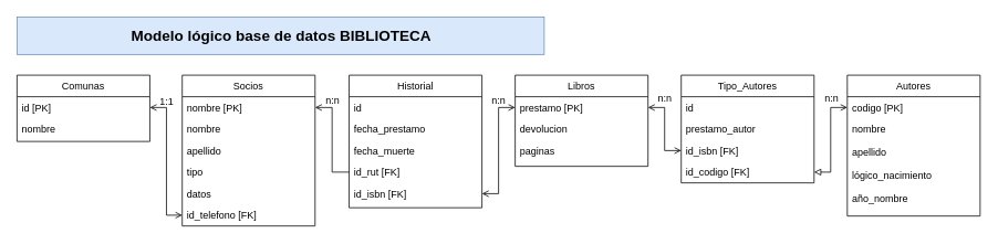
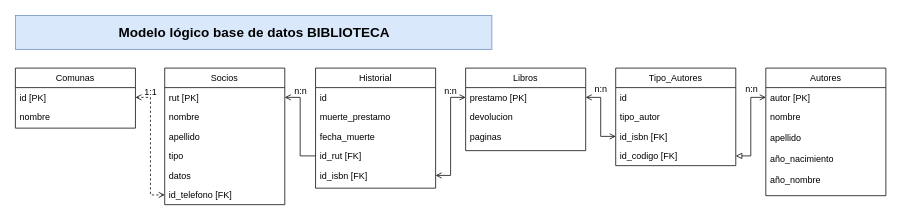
- <mxCell id="3" value="nombre [PK]" style="text;align=left;verticalAlign=top;spacingLeft=4;spacingRight=4;overflow=hidden;rotatable=0;points=[[0,0.5],[1,0.5]];portConstraint=eastwest;" parent="2" vertex="1"><mxGeometry y="26" width="160" height="26" as="geometry" /></mxCell>
+ <mxCell id="3" value="rut [PK]" style="text;align=left;verticalAlign=top;spacingLeft=4;spacingRight=4;overflow=hidden;rotatable=0;points=[[0,0.5],[1,0.5]];portConstraint=eastwest;" parent="2" vertex="1"><mxGeometry y="26" width="160" height="26" as="geometry" /></mxCell>
- <mxCell id="20" value="codigo [PK]" style="text;align=left;verticalAlign=top;spacingLeft=4;spacingRight=4;overflow=hidden;rotatable=0;points=[[0,0.5],[1,0.5]];portConstraint=eastwest;" parent="19" vertex="1"><mxGeometry y="26" width="160" height="26" as="geometry" /></mxCell>
+ <mxCell id="20" value="autor [PK]" style="text;align=left;verticalAlign=top;spacingLeft=4;spacingRight=4;overflow=hidden;rotatable=0;points=[[0,0.5],[1,0.5]];portConstraint=eastwest;" parent="19" vertex="1"><mxGeometry y="26" width="160" height="26" as="geometry" /></mxCell>
- <mxCell id="27" value="fecha_prestamo" style="text;align=left;verticalAlign=top;spacingLeft=4;spacingRight=4;overflow=hidden;rotatable=0;points=[[0,0.5],[1,0.5]];portConstraint=eastwest;rounded=0;shadow=0;html=0;" parent="25" vertex="1"><mxGeometry y="52" width="160" height="26" as="geometry" /></mxCell>
+ <mxCell id="27" value="muerte_prestamo" style="text;align=left;verticalAlign=top;spacingLeft=4;spacingRight=4;overflow=hidden;rotatable=0;points=[[0,0.5],[1,0.5]];portConstraint=eastwest;rounded=0;shadow=0;html=0;" parent="25" vertex="1"><mxGeometry y="52" width="160" height="26" as="geometry" /></mxCell>
- <mxCell id="36" value="prestamo_autor" style="text;align=left;verticalAlign=top;spacingLeft=4;spacingRight=4;overflow=hidden;rotatable=0;points=[[0,0.5],[1,0.5]];portConstraint=eastwest;rounded=0;shadow=0;html=0;" vertex="1" parent="34"><mxGeometry y="52" width="160" height="26" as="geometry" /></mxCell>
+ <mxCell id="36" value="tipo_autor" style="text;align=left;verticalAlign=top;spacingLeft=4;spacingRight=4;overflow=hidden;rotatable=0;points=[[0,0.5],[1,0.5]];portConstraint=eastwest;rounded=0;shadow=0;html=0;" vertex="1" parent="34"><mxGeometry y="52" width="160" height="26" as="geometry" /></mxCell>
- <mxCell id="12" value="" style="endArrow=open;shadow=0;strokeWidth=1;rounded=0;endFill=1;edgeStyle=elbowEdgeStyle;startArrow=open;startFill=0;entryX=1;entryY=0.5;entryDx=0;entryDy=0;" parent="1" source="8" target="10" edge="1"><mxGeometry x="0.5" y="41" relative="1" as="geometry"><mxPoint x="360" y="162" as="sourcePoint" /><mxPoint x="190" y="140" as="targetPoint" /><mxPoint x="-40" y="32" as="offset" /><Array as="points"><mxPoint x="200" y="200" /></Array></mxGeometry></mxCell>
+ <mxCell id="12" value="" style="endArrow=open;shadow=0;strokeWidth=1;rounded=0;endFill=1;edgeStyle=elbowEdgeStyle;startArrow=open;startFill=0;entryX=1;entryY=0.5;entryDx=0;entryDy=0;dashed=1;" parent="1" source="8" target="10" edge="1"><mxGeometry x="0.5" y="41" relative="1" as="geometry"><mxPoint x="360" y="162" as="sourcePoint" /><mxPoint x="190" y="140" as="targetPoint" /><mxPoint x="-40" y="32" as="offset" /><Array as="points"><mxPoint x="200" y="200" /></Array></mxGeometry></mxCell>
- <mxCell id="23" value="lógico_nacimiento" style="text;align=left;verticalAlign=top;spacingLeft=4;spacingRight=4;overflow=hidden;rotatable=0;points=[[0,0.5],[1,0.5]];portConstraint=eastwest;rounded=0;shadow=0;html=0;" parent="19" vertex="1"><mxGeometry y="108" width="160" height="28" as="geometry" /></mxCell>
+ <mxCell id="23" value="año_nacimiento" style="text;align=left;verticalAlign=top;spacingLeft=4;spacingRight=4;overflow=hidden;rotatable=0;points=[[0,0.5],[1,0.5]];portConstraint=eastwest;rounded=0;shadow=0;html=0;" parent="19" vertex="1"><mxGeometry y="108" width="160" height="28" as="geometry" /></mxCell>
